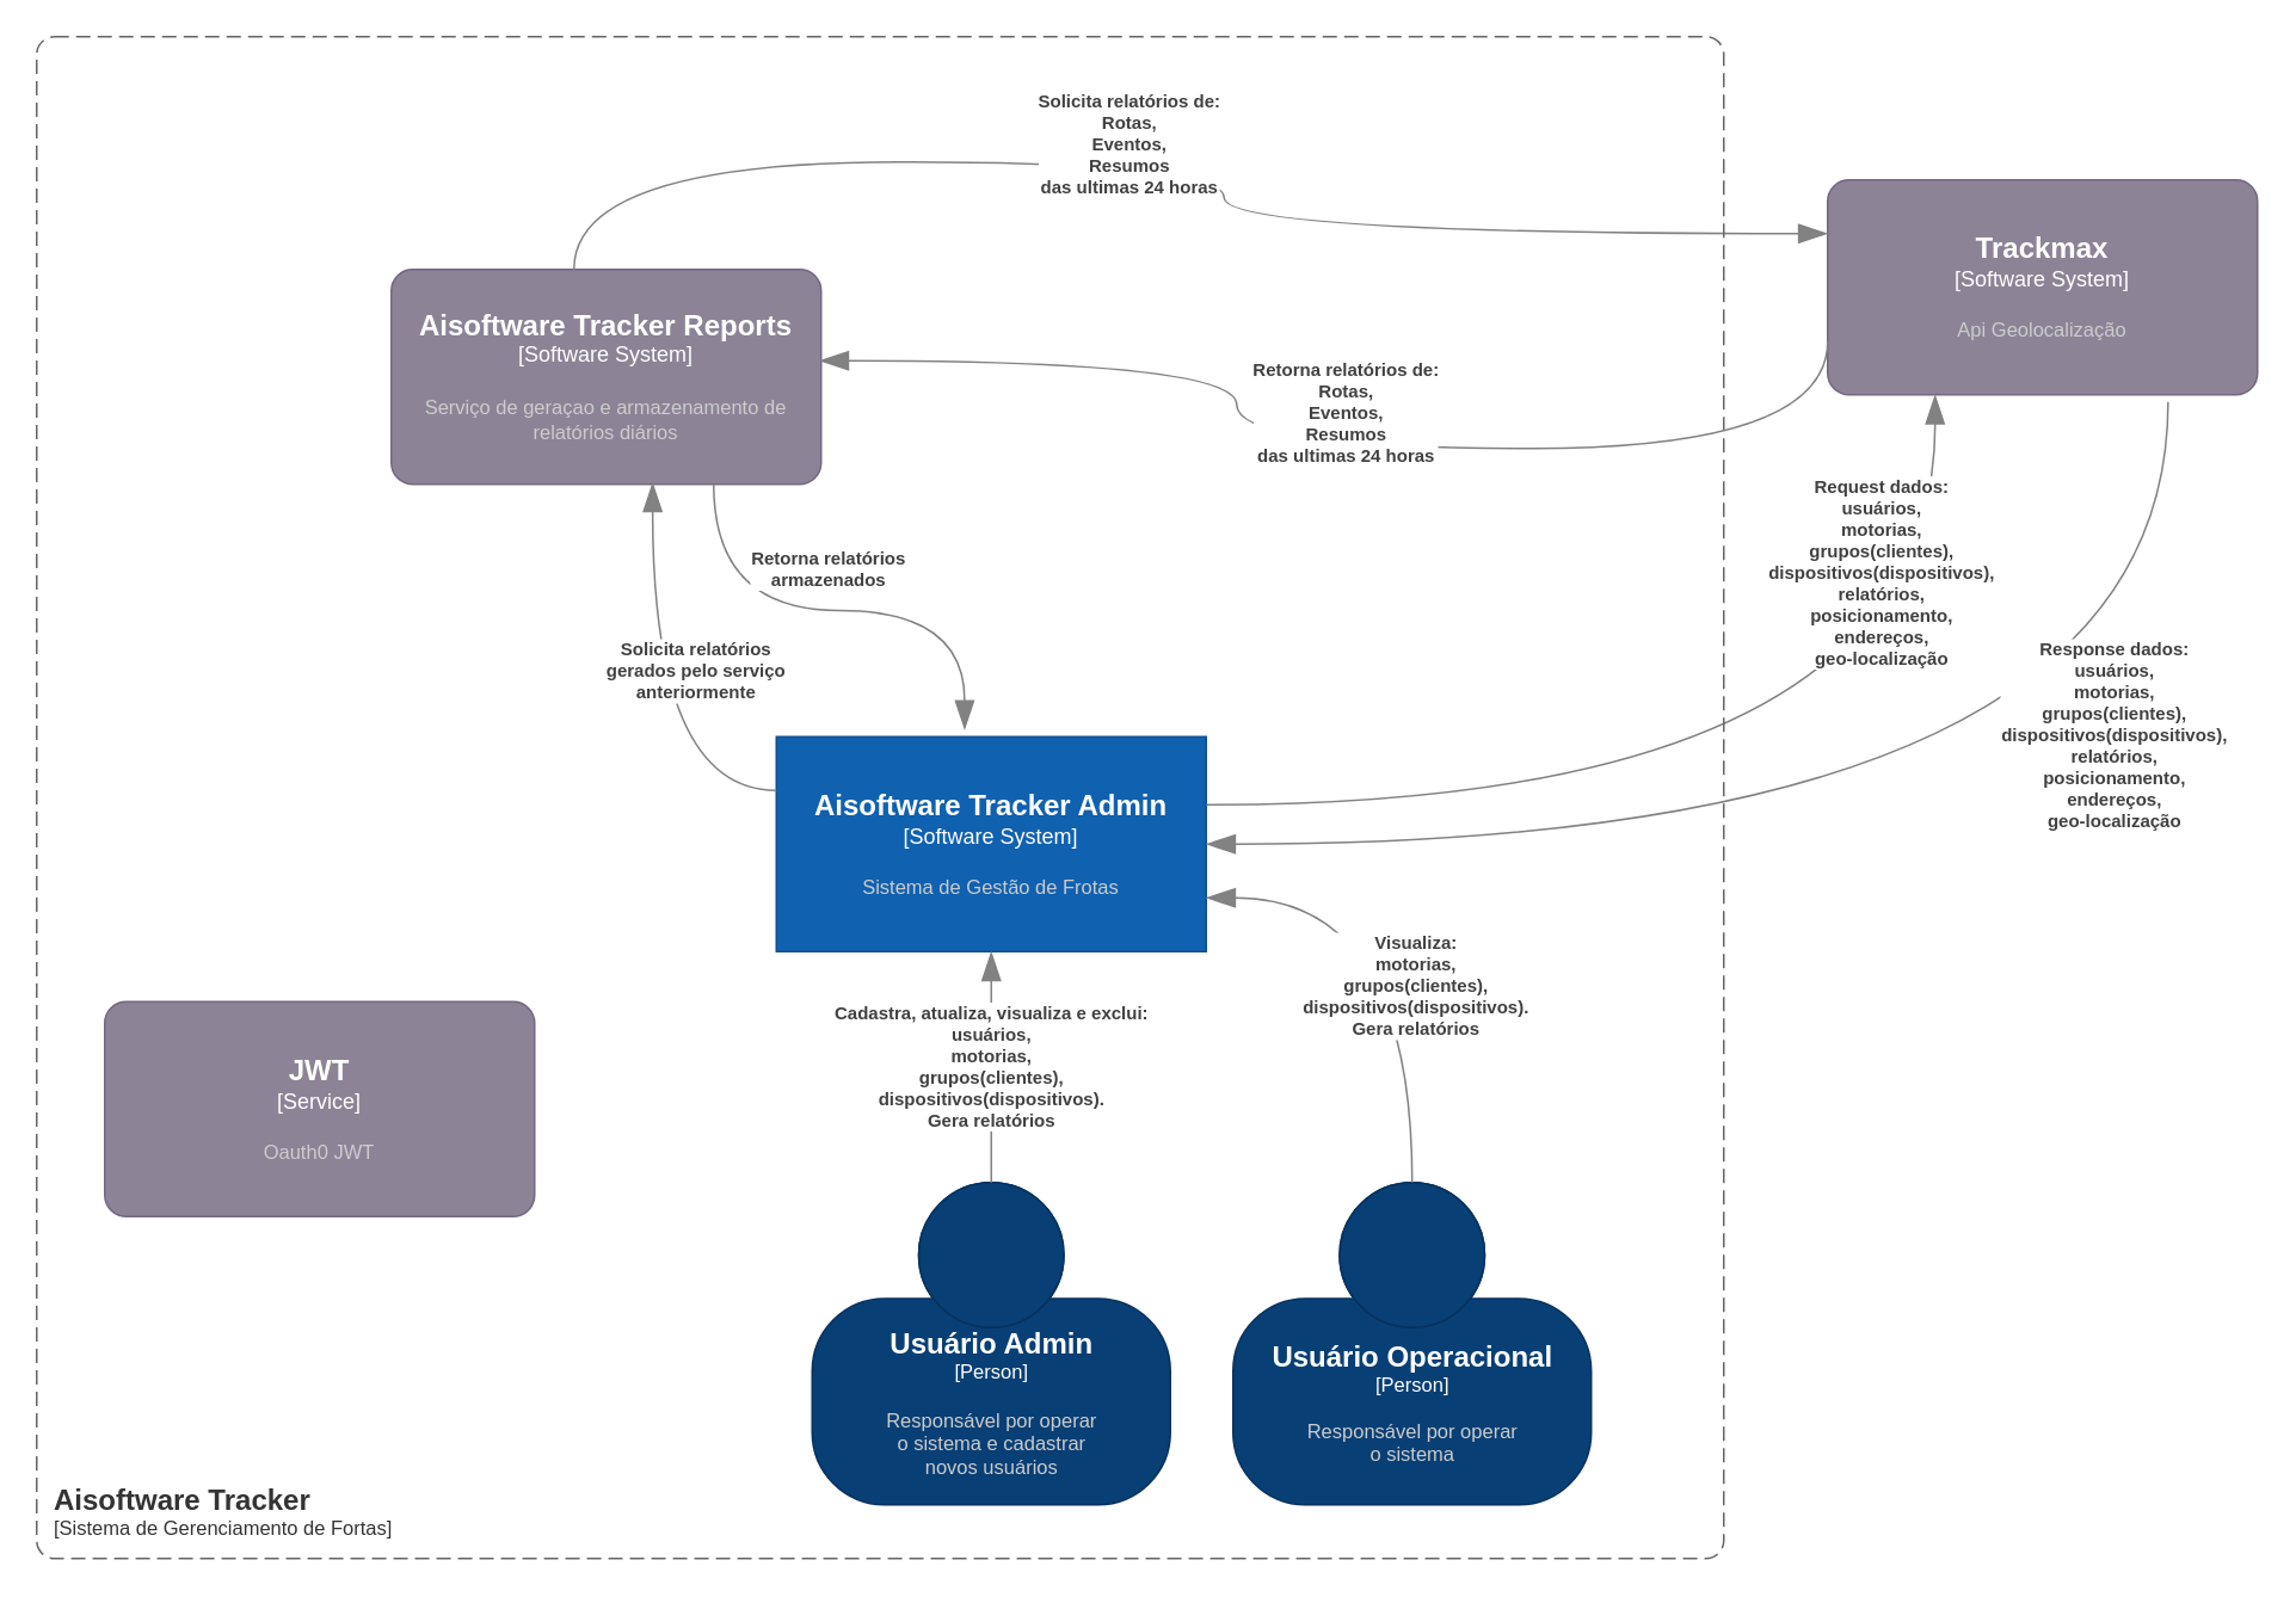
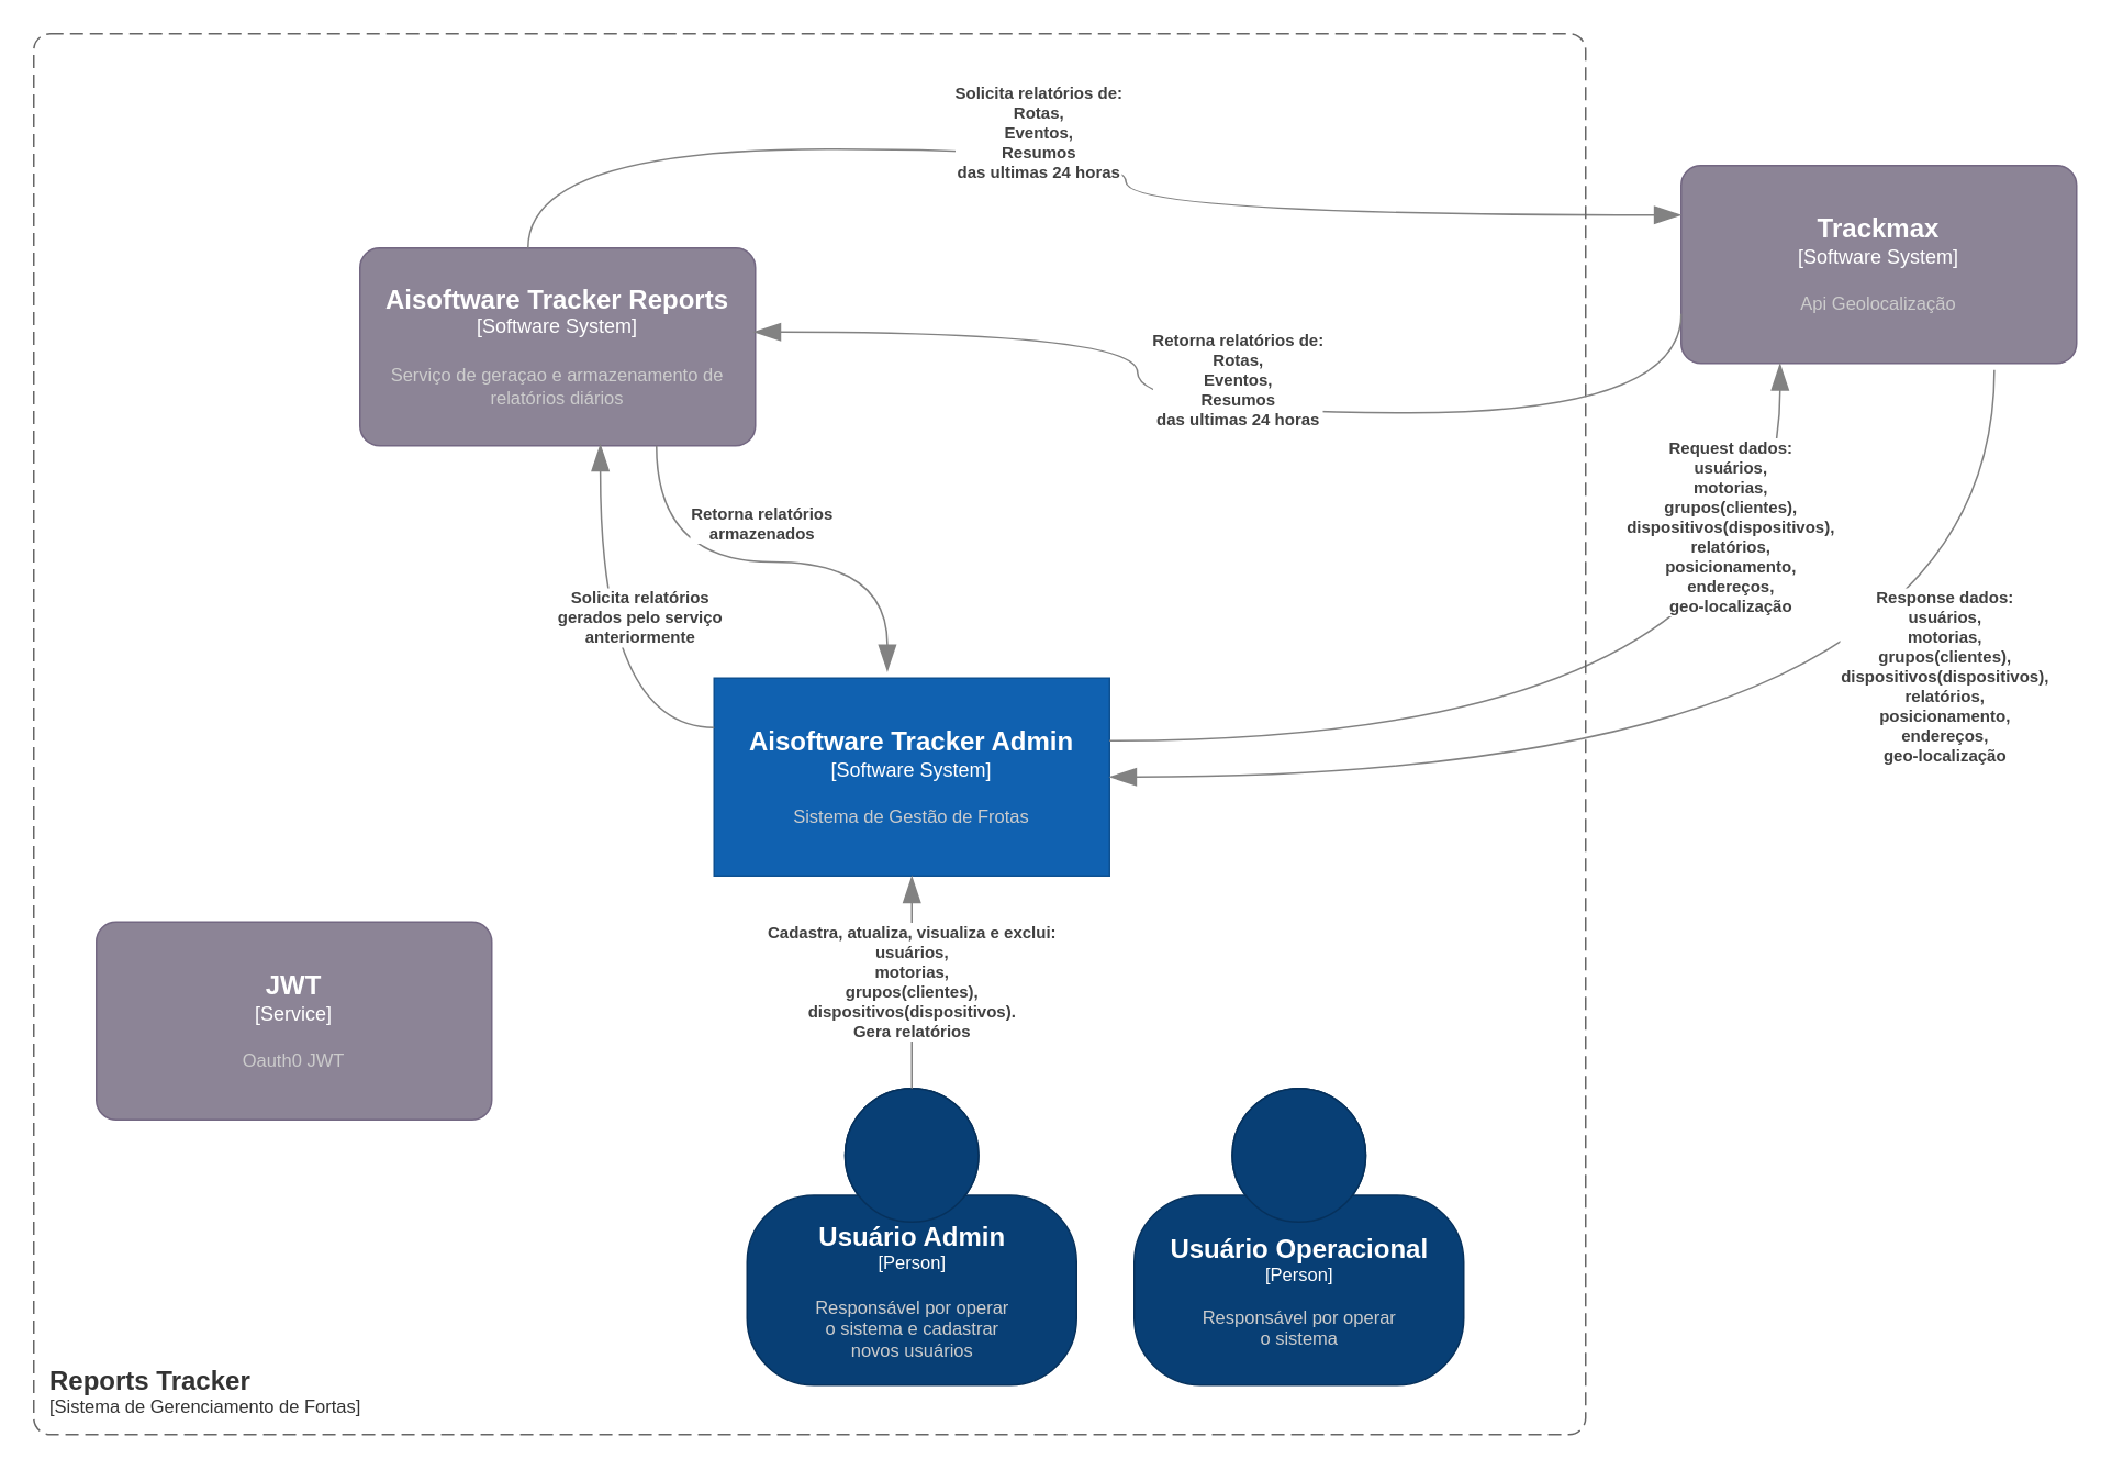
- <mxCell id="15" value="&lt;div style=&quot;text-align: left&quot;&gt;&lt;div style=&quot;text-align: center&quot;&gt;&lt;b&gt;Visualiza:&#10;motorias, &#10;grupos(clientes),&#10;dispositivos(dispositivos).&#10;Gera relatórios&lt;/b&gt;&lt;/div&gt;" style="endArrow=blockThin;html=1;fontSize=10;fontColor=#404040;strokeWidth=1;endFill=1;strokeColor=#828282;elbow=vertical;metaEdit=1;endSize=14;startSize=14;jumpStyle=arc;jumpSize=16;rounded=0;edgeStyle=orthogonalEdgeStyle;curved=1;exitX=0.5;exitY=0;exitDx=0;exitDy=0;exitPerimeter=0;entryX=1;entryY=0.75;entryDx=0;entryDy=0;entryPerimeter=0;" edge="1" parent="1" source="14" target="2"><mxGeometry x="-0.197" y="-2" width="240" relative="1" as="geometry"><mxPoint x="243" y="700" as="sourcePoint" /><mxPoint x="788" y="531" as="targetPoint" /><mxPoint as="offset" /></mxGeometry></mxCell>
- <mxCell id="11" value="&lt;font style=&quot;font-size: 16px&quot;&gt;&lt;b&gt;&lt;div style=&quot;text-align: left&quot;&gt;Aisoftware Tracker&lt;/div&gt;&lt;/b&gt;&lt;/font&gt;&lt;div style=&quot;text-align: left&quot;&gt;[Sistema de Gerenciamento de Fortas]&lt;/div&gt;" style="rounded=1;fontSize=11;whiteSpace=wrap;html=1;dashed=1;arcSize=20;fillColor=none;strokeColor=#666666;fontColor=#333333;labelBackgroundColor=none;align=left;verticalAlign=bottom;labelBorderColor=none;spacingTop=0;spacing=10;dashPattern=8 4;metaEdit=1;rotatable=0;perimeter=rectanglePerimeter;noLabel=0;labelPadding=0;allowArrows=0;connectable=0;expand=0;recursiveResize=0;editable=1;pointerEvents=0;absoluteArcSize=1;points=[[0.25,0,0],[0.5,0,0],[0.75,0,0],[1,0.25,0],[1,0.5,0],[1,0.75,0],[0.75,1,0],[0.5,1,0],[0.25,1,0],[0,0.75,0],[0,0.5,0],[0,0.25,0]];" parent="1" vertex="1"><mxGeometry x="20" y="20" width="942" height="850" as="geometry" /></mxCell>
+ <mxCell id="11" value="&lt;font style=&quot;font-size: 16px&quot;&gt;&lt;b&gt;&lt;div style=&quot;text-align: left&quot;&gt;Reports Tracker&lt;/div&gt;&lt;/b&gt;&lt;/font&gt;&lt;div style=&quot;text-align: left&quot;&gt;[Sistema de Gerenciamento de Fortas]&lt;/div&gt;" style="rounded=1;fontSize=11;whiteSpace=wrap;html=1;dashed=1;arcSize=20;fillColor=none;strokeColor=#666666;fontColor=#333333;labelBackgroundColor=none;align=left;verticalAlign=bottom;labelBorderColor=none;spacingTop=0;spacing=10;dashPattern=8 4;metaEdit=1;rotatable=0;perimeter=rectanglePerimeter;noLabel=0;labelPadding=0;allowArrows=0;connectable=0;expand=0;recursiveResize=0;editable=1;pointerEvents=0;absoluteArcSize=1;points=[[0.25,0,0],[0.5,0,0],[0.75,0,0],[1,0.25,0],[1,0.5,0],[1,0.75,0],[0.75,1,0],[0.5,1,0],[0.25,1,0],[0,0.75,0],[0,0.5,0],[0,0.25,0]];" parent="1" vertex="1"><mxGeometry x="20" y="20" width="942" height="850" as="geometry" /></mxCell>
